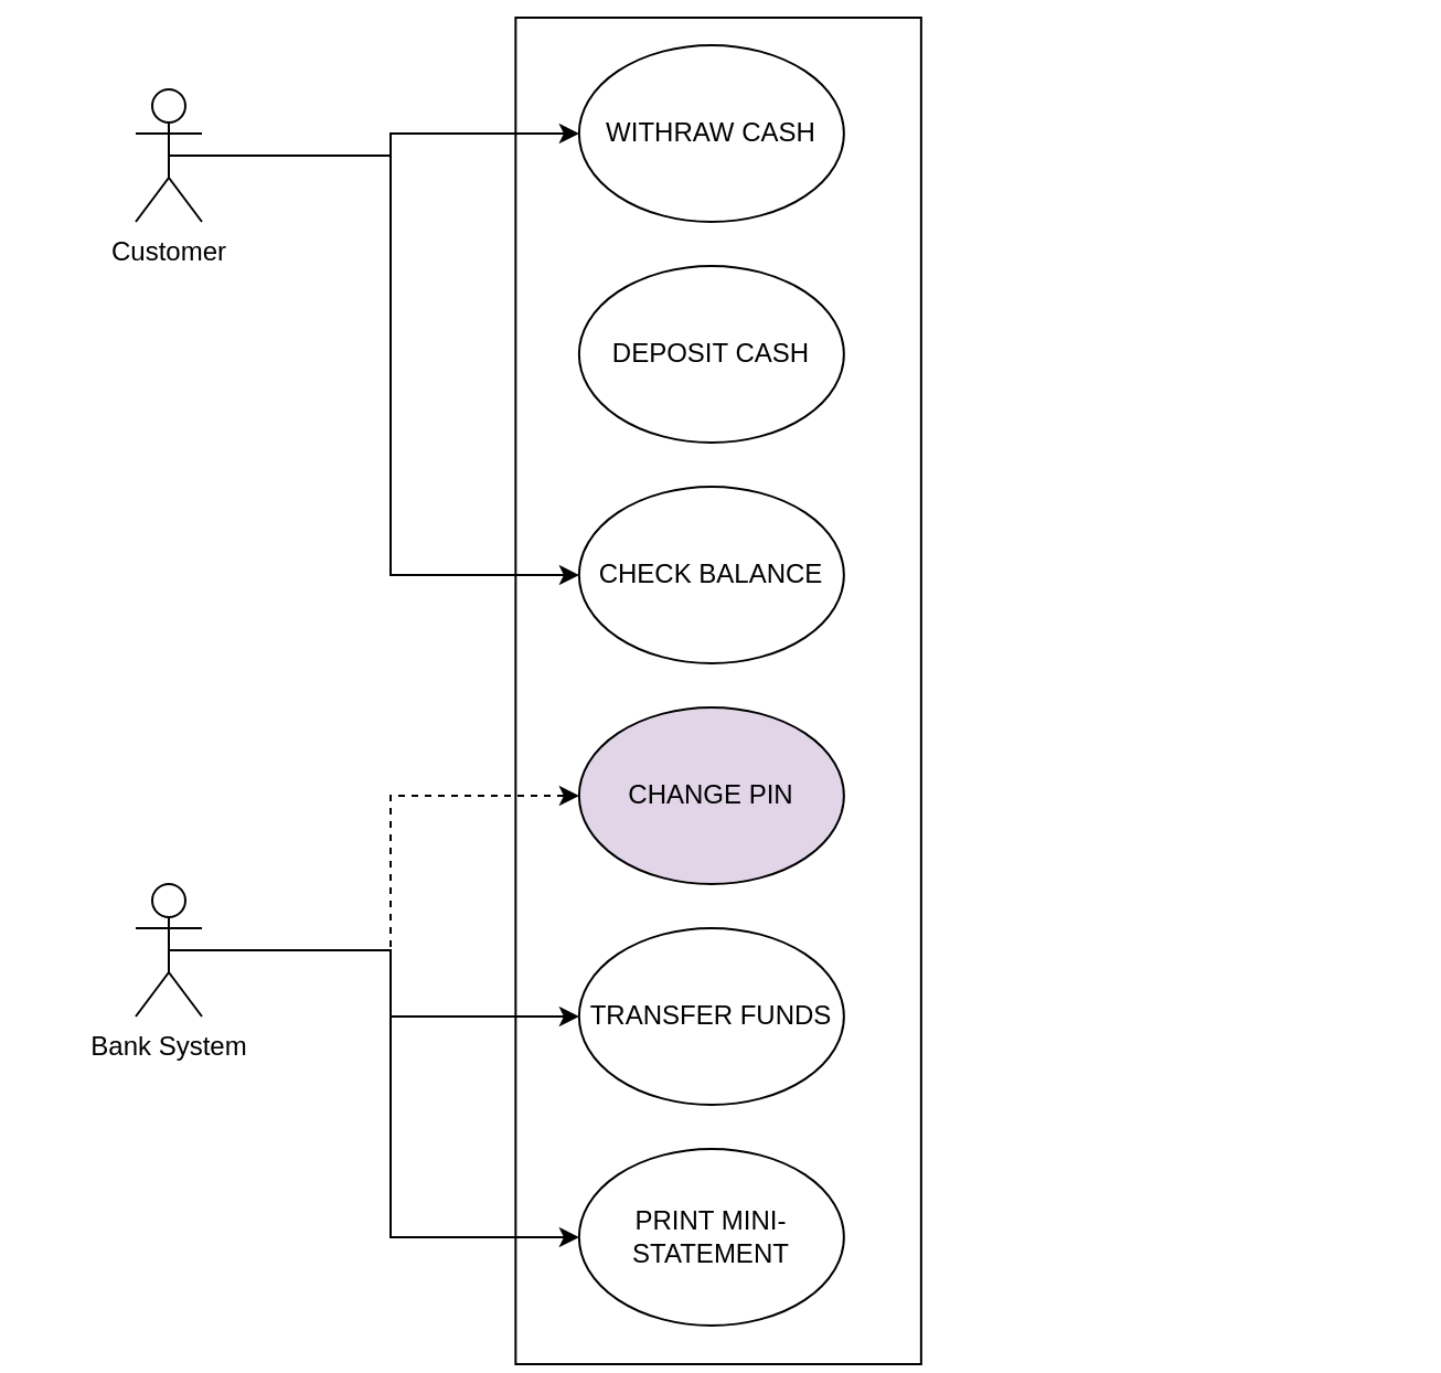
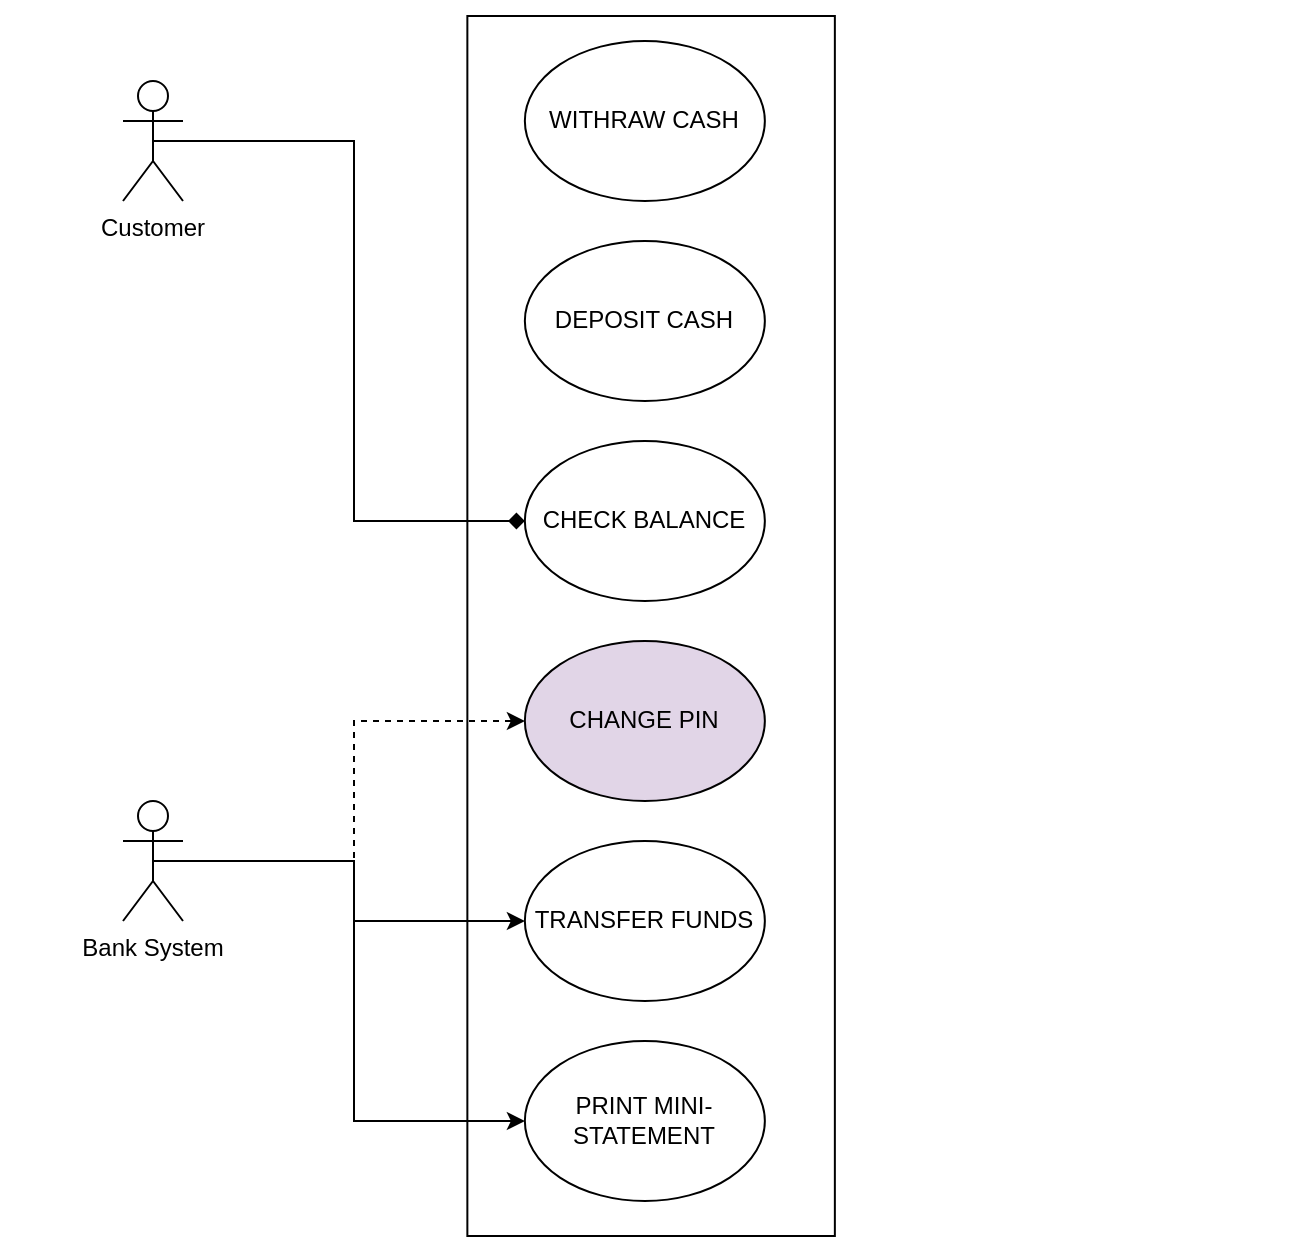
- <mxCell id="3" style="edgeStyle=orthogonalEdgeStyle;rounded=0;orthogonalLoop=1;jettySize=auto;html=1;exitX=0.5;exitY=0.5;exitDx=0;exitDy=0;exitPerimeter=0;" edge="1" parent="1" source="5" target="10"><mxGeometry relative="1" as="geometry" /></mxCell>
- <mxCell id="4" style="edgeStyle=orthogonalEdgeStyle;rounded=0;orthogonalLoop=1;jettySize=auto;html=1;exitX=0.5;exitY=0.5;exitDx=0;exitDy=0;exitPerimeter=0;entryX=0;entryY=0.5;entryDx=0;entryDy=0;" edge="1" parent="1" source="5" target="12"><mxGeometry relative="1" as="geometry" /></mxCell>
+ <mxCell id="4" style="edgeStyle=orthogonalEdgeStyle;rounded=0;orthogonalLoop=1;jettySize=auto;html=1;exitX=0.5;exitY=0.5;exitDx=0;exitDy=0;exitPerimeter=0;entryX=0;entryY=0.5;entryDx=0;entryDy=0;endArrow=diamond;" edge="1" parent="1" source="5" target="12"><mxGeometry relative="1" as="geometry" /></mxCell>
